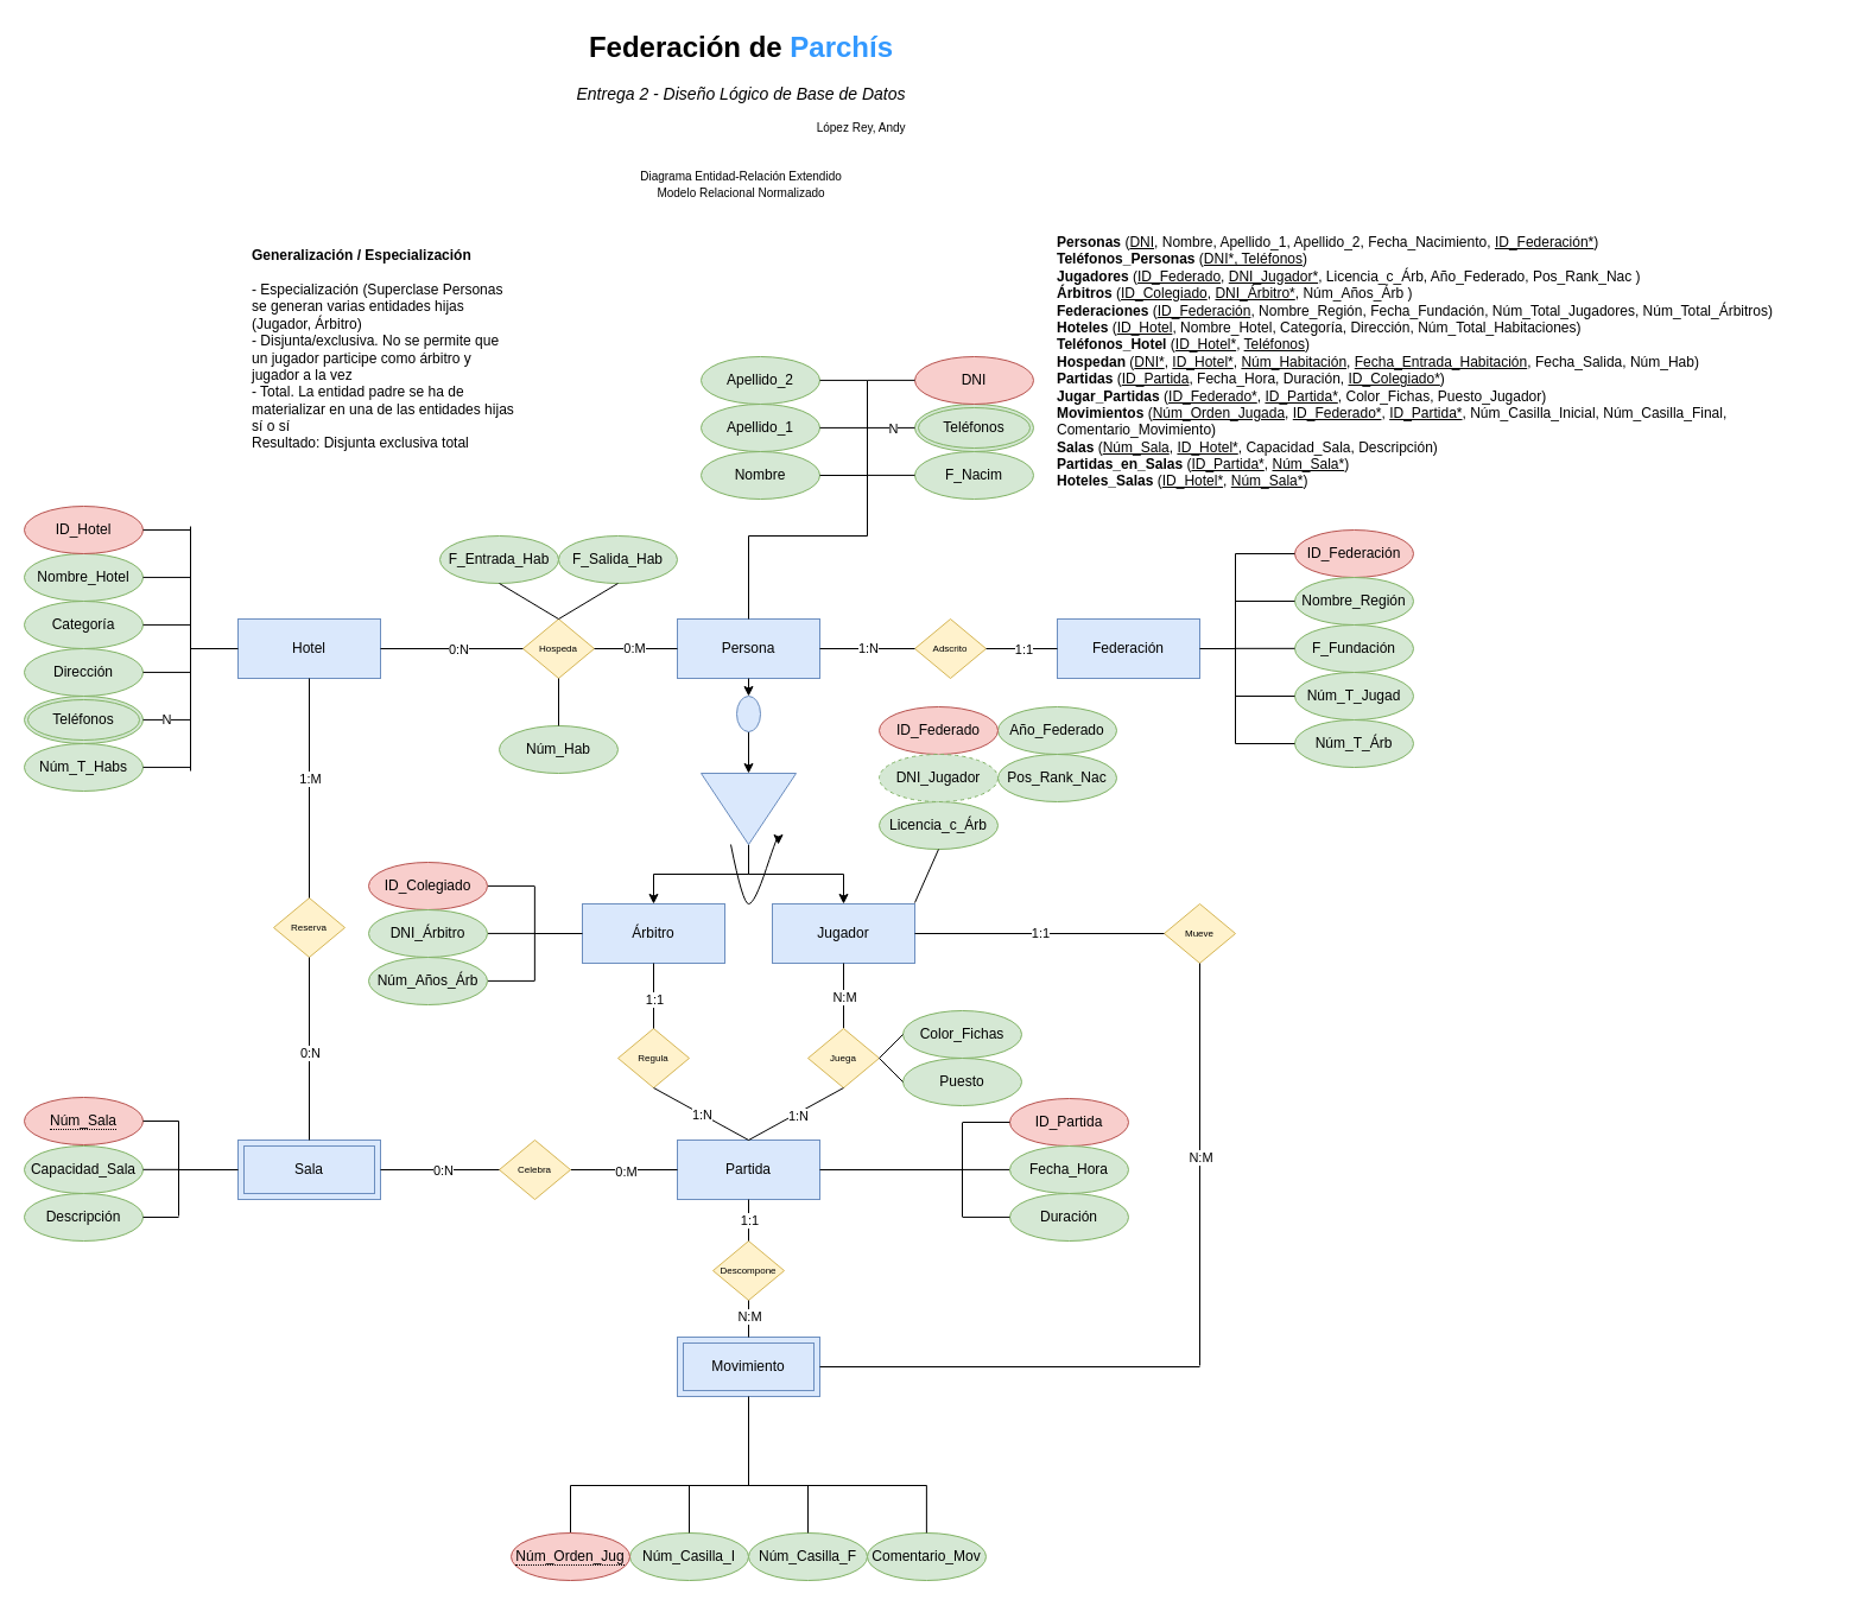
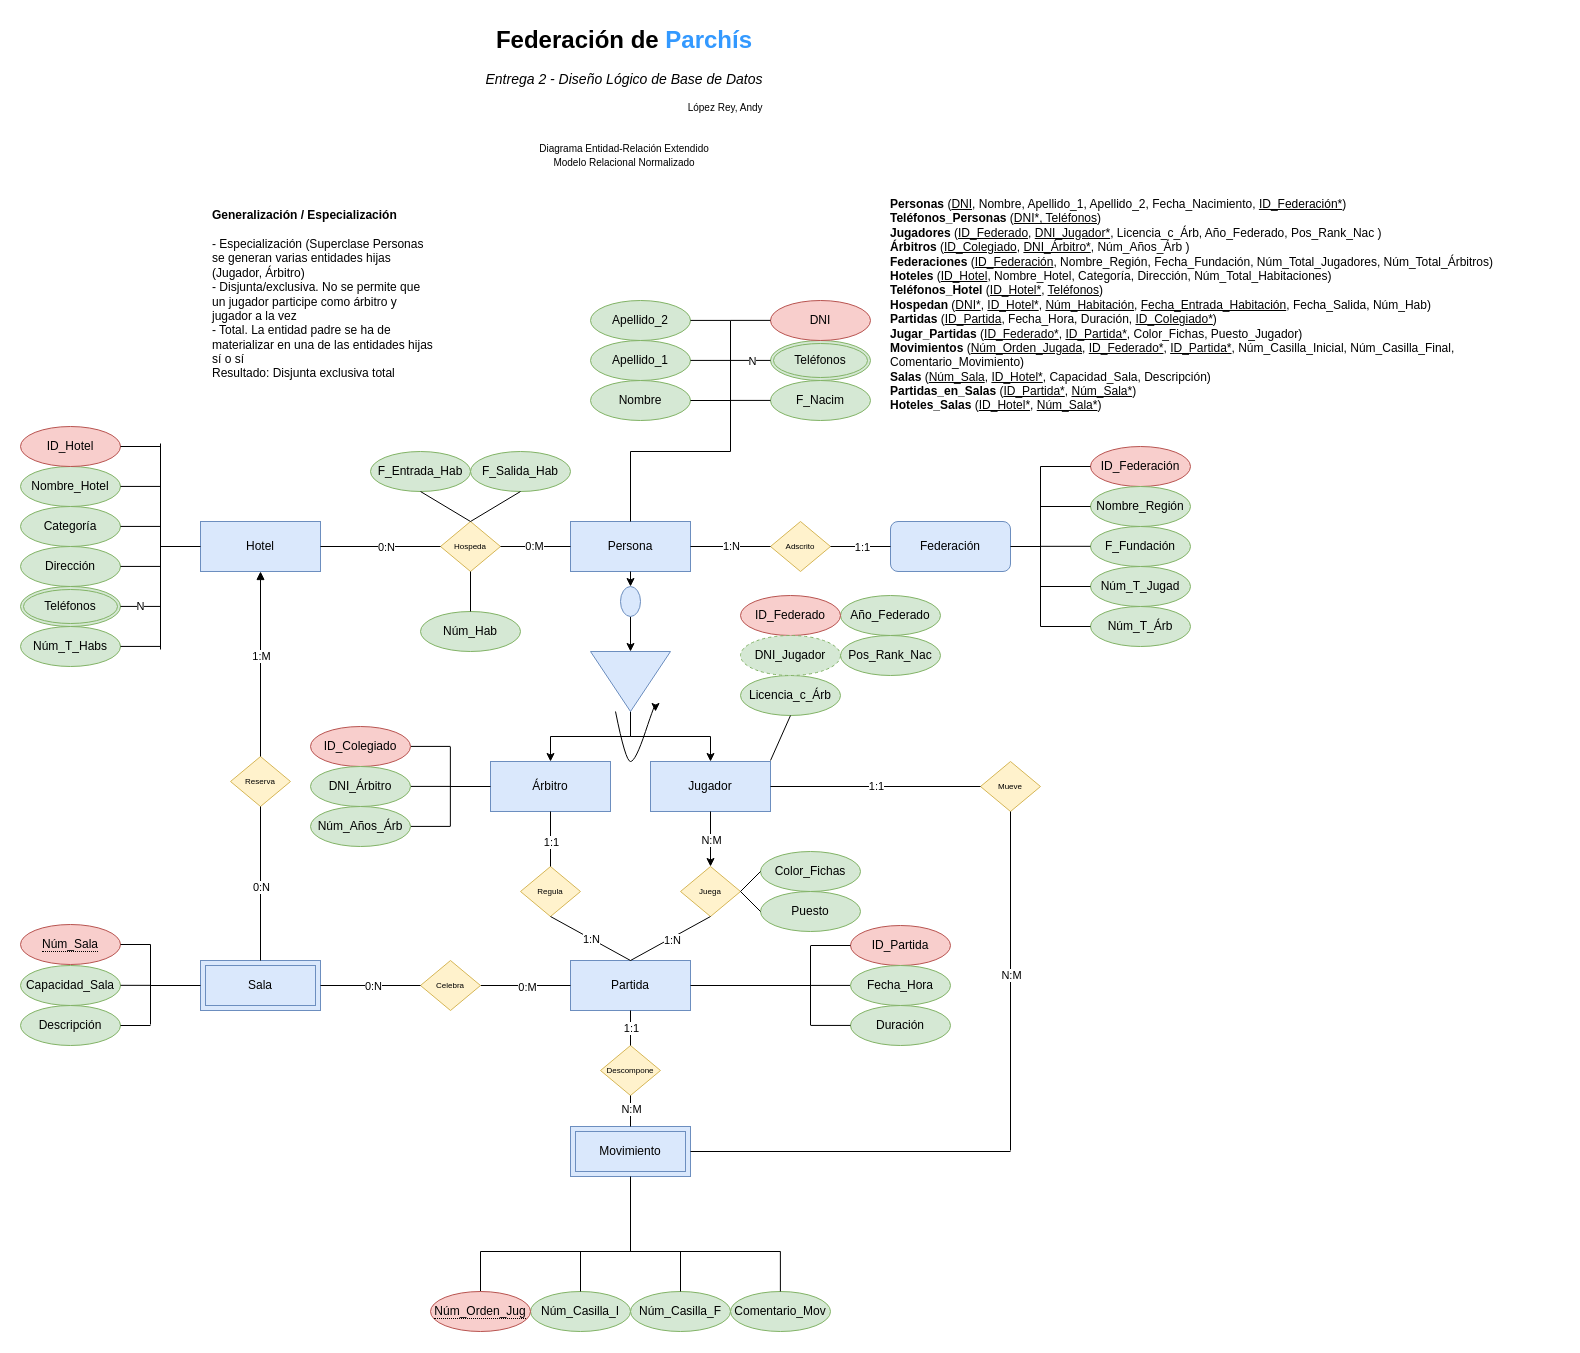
- <mxCell id="14" value="Federación" style="html=1;dashed=0;whiteSpace=wrap;fillColor=#dae8fc;strokeColor=#6c8ebf;" parent="1" vertex="1"><mxGeometry x="890" y="521" width="120" height="50" as="geometry" /></mxCell>
+ <mxCell id="14" value="Federación" style="html=1;dashed=0;whiteSpace=wrap;fillColor=#dae8fc;strokeColor=#6c8ebf;rounded=1;" parent="1" vertex="1"><mxGeometry x="890" y="521" width="120" height="50" as="geometry" /></mxCell>
- <mxCell id="117" value="" style="endArrow=none;html=1;rounded=0;exitX=0.5;exitY=0;exitDx=0;exitDy=0;entryX=0.5;entryY=1;entryDx=0;entryDy=0;" parent="1" source="114" target="15" edge="1"><mxGeometry relative="1" as="geometry"><mxPoint x="270" y="970" as="sourcePoint" /><mxPoint x="270" y="816" as="targetPoint" /></mxGeometry></mxCell>
+ <mxCell id="117" value="" style="endArrow=block;html=1;rounded=0;exitX=0.5;exitY=0;exitDx=0;exitDy=0;entryX=0.5;entryY=1;entryDx=0;entryDy=0;" parent="1" source="114" target="15" edge="1"><mxGeometry relative="1" as="geometry"><mxPoint x="270" y="970" as="sourcePoint" /><mxPoint x="270" y="816" as="targetPoint" /></mxGeometry></mxCell>
- <mxCell id="91" value="" style="endArrow=none;html=1;rounded=0;exitX=0.5;exitY=1;exitDx=0;exitDy=0;entryX=0.5;entryY=0;entryDx=0;entryDy=0;" parent="1" source="12" target="95" edge="1"><mxGeometry relative="1" as="geometry"><mxPoint x="560" y="821" as="sourcePoint" /><mxPoint x="640" y="876" as="targetPoint" /></mxGeometry></mxCell>
+ <mxCell id="91" value="" style="endArrow=classic;html=1;rounded=0;exitX=0.5;exitY=1;exitDx=0;exitDy=0;entryX=0.5;entryY=0;entryDx=0;entryDy=0;" parent="1" source="12" target="95" edge="1"><mxGeometry relative="1" as="geometry"><mxPoint x="560" y="821" as="sourcePoint" /><mxPoint x="640" y="876" as="targetPoint" /></mxGeometry></mxCell>
